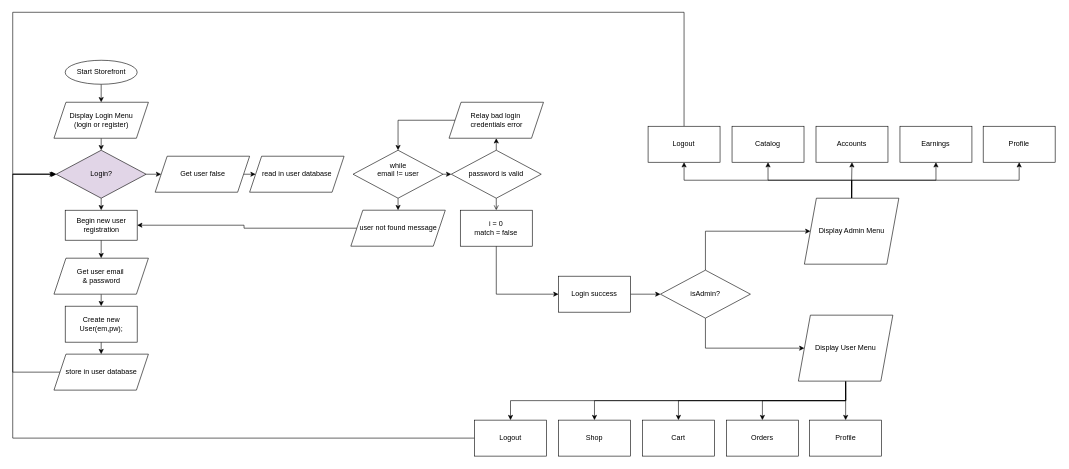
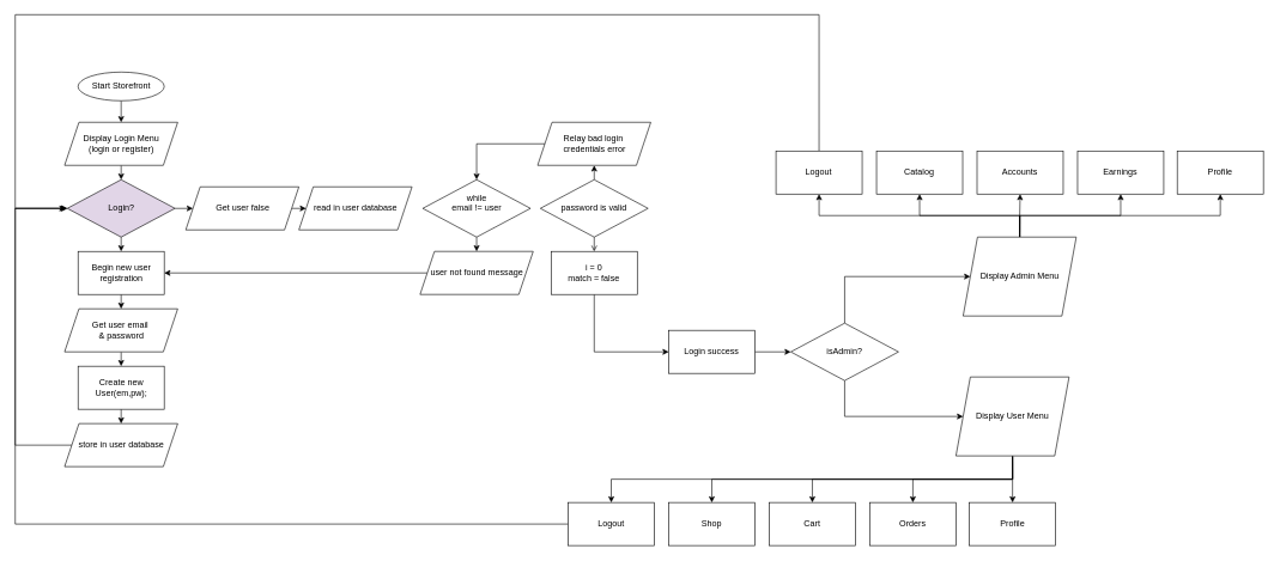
- <mxCell id="12" style="edgeStyle=orthogonalEdgeStyle;rounded=0;orthogonalLoop=1;jettySize=auto;html=1;exitX=1;exitY=0.5;exitDx=0;exitDy=0;entryX=0;entryY=0.5;entryDx=0;entryDy=0;" parent="1" source="14" target="19" edge="1"><mxGeometry relative="1" as="geometry" /></mxCell>
- <mxCell id="23" value="Begin new user registration" style="rounded=0;whiteSpace=wrap;html=1;" parent="1" vertex="1"><mxGeometry x="107.5" y="350" width="120" height="50" as="geometry" /></mxCell>
+ <mxCell id="23" value="Begin new user registration" style="rounded=0;whiteSpace=wrap;html=1;" parent="1" vertex="1"><mxGeometry x="107.5" y="350" width="120" height="60" as="geometry" /></mxCell>
